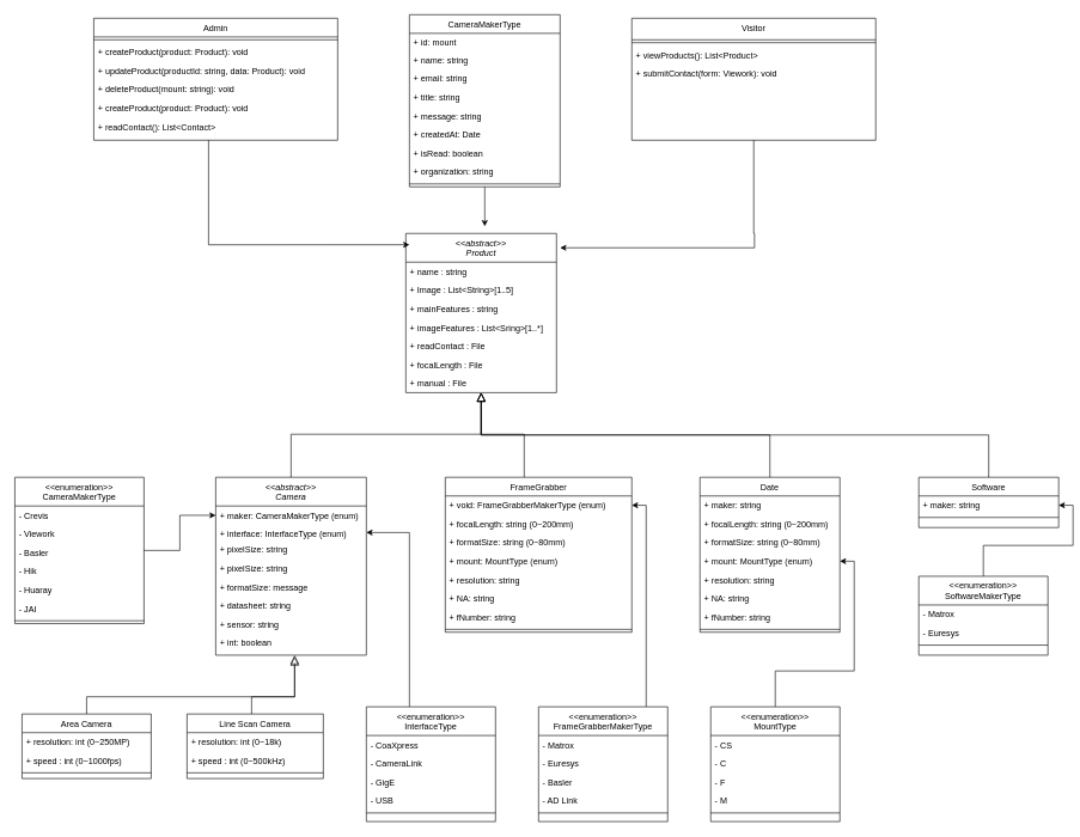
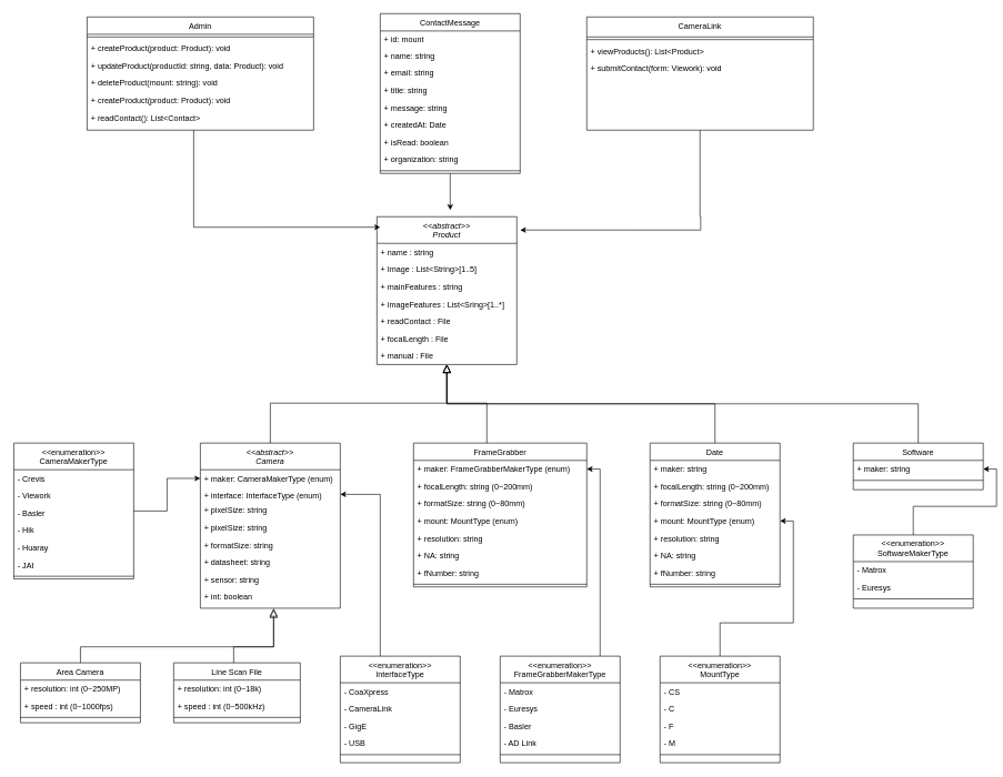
- <mxCell id="98" value="CameraMakerType" style="swimlane;fontStyle=0;align=center;verticalAlign=top;childLayout=stackLayout;horizontal=1;startSize=26;horizontalStack=0;resizeParent=1;resizeLast=0;collapsible=1;marginBottom=0;rounded=0;shadow=0;strokeWidth=1;" vertex="1" parent="1"><mxGeometry x="570" y="20" width="210" height="240" as="geometry"><mxRectangle x="130" y="380" width="160" height="26" as="alternateBounds" /></mxGeometry></mxCell>
+ <mxCell id="98" value="ContactMessage" style="swimlane;fontStyle=0;align=center;verticalAlign=top;childLayout=stackLayout;horizontal=1;startSize=26;horizontalStack=0;resizeParent=1;resizeLast=0;collapsible=1;marginBottom=0;rounded=0;shadow=0;strokeWidth=1;" vertex="1" parent="1"><mxGeometry x="570" y="20" width="210" height="240" as="geometry"><mxRectangle x="130" y="380" width="160" height="26" as="alternateBounds" /></mxGeometry></mxCell>
- <mxCell id="29" value="Visitor" style="swimlane;fontStyle=0;align=center;verticalAlign=top;childLayout=stackLayout;horizontal=1;startSize=30;horizontalStack=0;resizeParent=1;resizeLast=0;collapsible=1;marginBottom=0;rounded=0;shadow=0;strokeWidth=1;" vertex="1" parent="1"><mxGeometry x="880" y="25" width="340" height="170" as="geometry"><mxRectangle x="550" y="140" width="160" height="26" as="alternateBounds" /></mxGeometry></mxCell>
+ <mxCell id="29" value="CameraLink" style="swimlane;fontStyle=0;align=center;verticalAlign=top;childLayout=stackLayout;horizontal=1;startSize=30;horizontalStack=0;resizeParent=1;resizeLast=0;collapsible=1;marginBottom=0;rounded=0;shadow=0;strokeWidth=1;" vertex="1" parent="1"><mxGeometry x="880" y="25" width="340" height="170" as="geometry"><mxRectangle x="550" y="140" width="160" height="26" as="alternateBounds" /></mxGeometry></mxCell>
- <mxCell id="81" value="+ void: FrameGrabberMakerType (enum)  &#10;" style="text;align=left;verticalAlign=top;spacingLeft=4;spacingRight=4;overflow=hidden;rotatable=0;points=[[0,0.5],[1,0.5]];portConstraint=eastwest;" vertex="1" parent="80"><mxGeometry y="26" width="260" height="26" as="geometry" /></mxCell>
+ <mxCell id="81" value="+ maker: FrameGrabberMakerType (enum)  &#10;" style="text;align=left;verticalAlign=top;spacingLeft=4;spacingRight=4;overflow=hidden;rotatable=0;points=[[0,0.5],[1,0.5]];portConstraint=eastwest;" vertex="1" parent="80"><mxGeometry y="26" width="260" height="26" as="geometry" /></mxCell>
- <mxCell id="38" value="+ formatSize: message  &#10;" style="text;align=left;verticalAlign=top;spacingLeft=4;spacingRight=4;overflow=hidden;rotatable=0;points=[[0,0.5],[1,0.5]];portConstraint=eastwest;rounded=0;shadow=0;html=0;" vertex="1" parent="33"><mxGeometry y="140" width="210" height="26" as="geometry" /></mxCell>
+ <mxCell id="38" value="+ formatSize: string  &#10;" style="text;align=left;verticalAlign=top;spacingLeft=4;spacingRight=4;overflow=hidden;rotatable=0;points=[[0,0.5],[1,0.5]];portConstraint=eastwest;rounded=0;shadow=0;html=0;" vertex="1" parent="33"><mxGeometry y="140" width="210" height="26" as="geometry" /></mxCell>
- <mxCell id="42" value="Line Scan Camera" style="swimlane;fontStyle=0;align=center;verticalAlign=top;childLayout=stackLayout;horizontal=1;startSize=26;horizontalStack=0;resizeParent=1;resizeLast=0;collapsible=1;marginBottom=0;rounded=0;shadow=0;strokeWidth=1;" vertex="1" parent="1"><mxGeometry x="260" y="995" width="190" height="90" as="geometry"><mxRectangle x="130" y="380" width="160" height="26" as="alternateBounds" /></mxGeometry></mxCell>
+ <mxCell id="42" value="Line Scan File" style="swimlane;fontStyle=0;align=center;verticalAlign=top;childLayout=stackLayout;horizontal=1;startSize=26;horizontalStack=0;resizeParent=1;resizeLast=0;collapsible=1;marginBottom=0;rounded=0;shadow=0;strokeWidth=1;" vertex="1" parent="1"><mxGeometry x="260" y="995" width="190" height="90" as="geometry"><mxRectangle x="130" y="380" width="160" height="26" as="alternateBounds" /></mxGeometry></mxCell>
